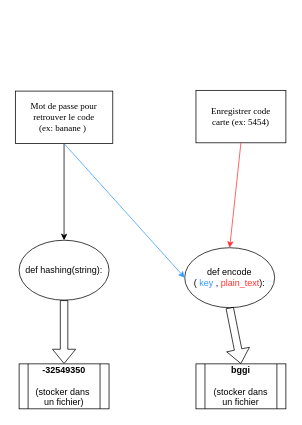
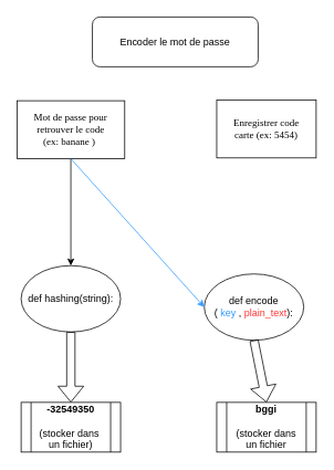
+ <mxCell id="2" value="Encoder le mot de passe" style="rounded=1;whiteSpace=wrap;html=1;" vertex="1" parent="1"><mxGeometry x="111" y="20" width="200" height="60" as="geometry" /></mxCell>
- <mxCell id="9" value="" style="endArrow=classic;html=1;rounded=0;fontColor=#FF3333;exitX=0.5;exitY=1;exitDx=0;exitDy=0;entryX=0.5;entryY=0;entryDx=0;entryDy=0;strokeColor=#FF3333;" edge="1" parent="1" source="4" target="6"><mxGeometry width="50" height="50" relative="1" as="geometry"><mxPoint x="95" y="201" as="sourcePoint" /><mxPoint x="95" y="330" as="targetPoint" /></mxGeometry></mxCell>
